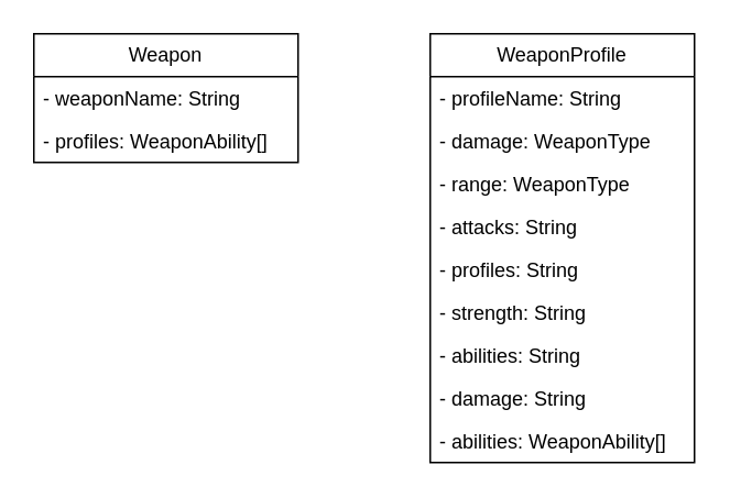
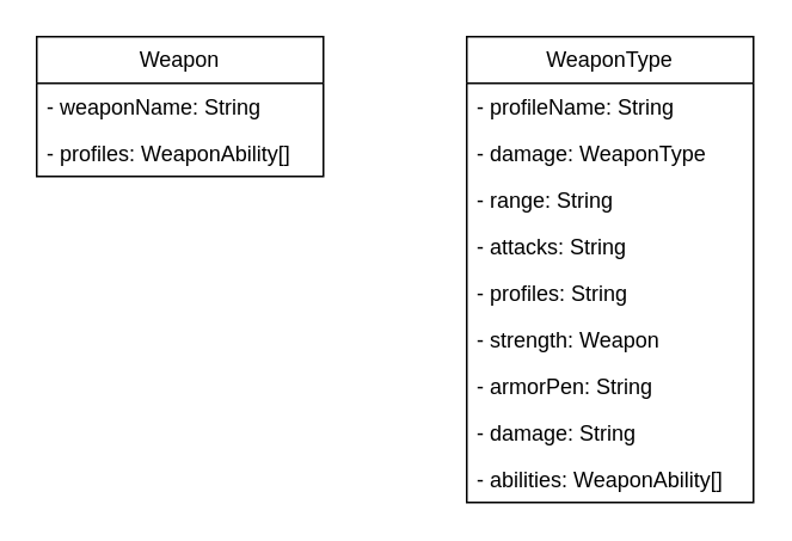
- <mxCell id="2" value="WeaponProfile" style="swimlane;fontStyle=0;childLayout=stackLayout;horizontal=1;startSize=26;fillColor=none;horizontalStack=0;resizeParent=1;resizeParentMax=0;resizeLast=0;collapsible=1;marginBottom=0;whiteSpace=wrap;html=1;" vertex="1" parent="1"><mxGeometry x="260" y="20" width="160" height="260" as="geometry" /></mxCell>
+ <mxCell id="2" value="WeaponType" style="swimlane;fontStyle=0;childLayout=stackLayout;horizontal=1;startSize=26;fillColor=none;horizontalStack=0;resizeParent=1;resizeParentMax=0;resizeLast=0;collapsible=1;marginBottom=0;whiteSpace=wrap;html=1;" vertex="1" parent="1"><mxGeometry x="260" y="20" width="160" height="260" as="geometry" /></mxCell>
- <mxCell id="5" value="- range: WeaponType" style="text;strokeColor=none;fillColor=none;align=left;verticalAlign=top;spacingLeft=4;spacingRight=4;overflow=hidden;rotatable=0;points=[[0,0.5],[1,0.5]];portConstraint=eastwest;whiteSpace=wrap;html=1;" vertex="1" parent="2"><mxGeometry y="78" width="160" height="26" as="geometry" /></mxCell>
+ <mxCell id="5" value="- range: String" style="text;strokeColor=none;fillColor=none;align=left;verticalAlign=top;spacingLeft=4;spacingRight=4;overflow=hidden;rotatable=0;points=[[0,0.5],[1,0.5]];portConstraint=eastwest;whiteSpace=wrap;html=1;" vertex="1" parent="2"><mxGeometry y="78" width="160" height="26" as="geometry" /></mxCell>
- <mxCell id="8" value="- strength: String" style="text;strokeColor=none;fillColor=none;align=left;verticalAlign=top;spacingLeft=4;spacingRight=4;overflow=hidden;rotatable=0;points=[[0,0.5],[1,0.5]];portConstraint=eastwest;whiteSpace=wrap;html=1;" vertex="1" parent="2"><mxGeometry y="156" width="160" height="26" as="geometry" /></mxCell>
+ <mxCell id="8" value="- strength: Weapon" style="text;strokeColor=none;fillColor=none;align=left;verticalAlign=top;spacingLeft=4;spacingRight=4;overflow=hidden;rotatable=0;points=[[0,0.5],[1,0.5]];portConstraint=eastwest;whiteSpace=wrap;html=1;" vertex="1" parent="2"><mxGeometry y="156" width="160" height="26" as="geometry" /></mxCell>
- <mxCell id="9" value="- abilities: String" style="text;strokeColor=none;fillColor=none;align=left;verticalAlign=top;spacingLeft=4;spacingRight=4;overflow=hidden;rotatable=0;points=[[0,0.5],[1,0.5]];portConstraint=eastwest;whiteSpace=wrap;html=1;" vertex="1" parent="2"><mxGeometry y="182" width="160" height="26" as="geometry" /></mxCell>
+ <mxCell id="9" value="- armorPen: String" style="text;strokeColor=none;fillColor=none;align=left;verticalAlign=top;spacingLeft=4;spacingRight=4;overflow=hidden;rotatable=0;points=[[0,0.5],[1,0.5]];portConstraint=eastwest;whiteSpace=wrap;html=1;" vertex="1" parent="2"><mxGeometry y="182" width="160" height="26" as="geometry" /></mxCell>
